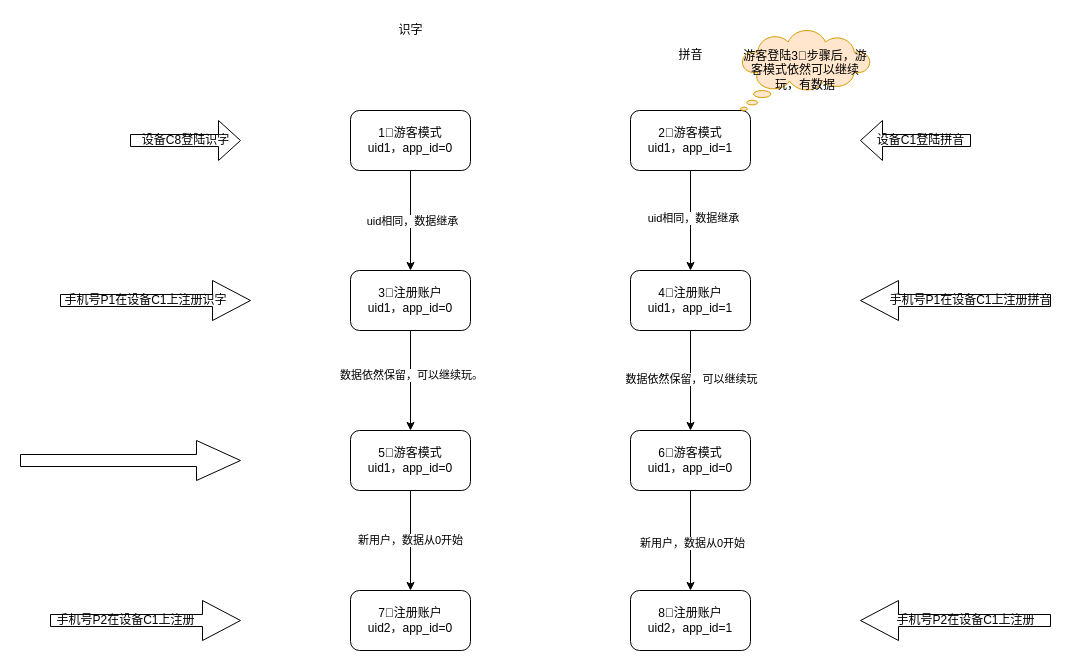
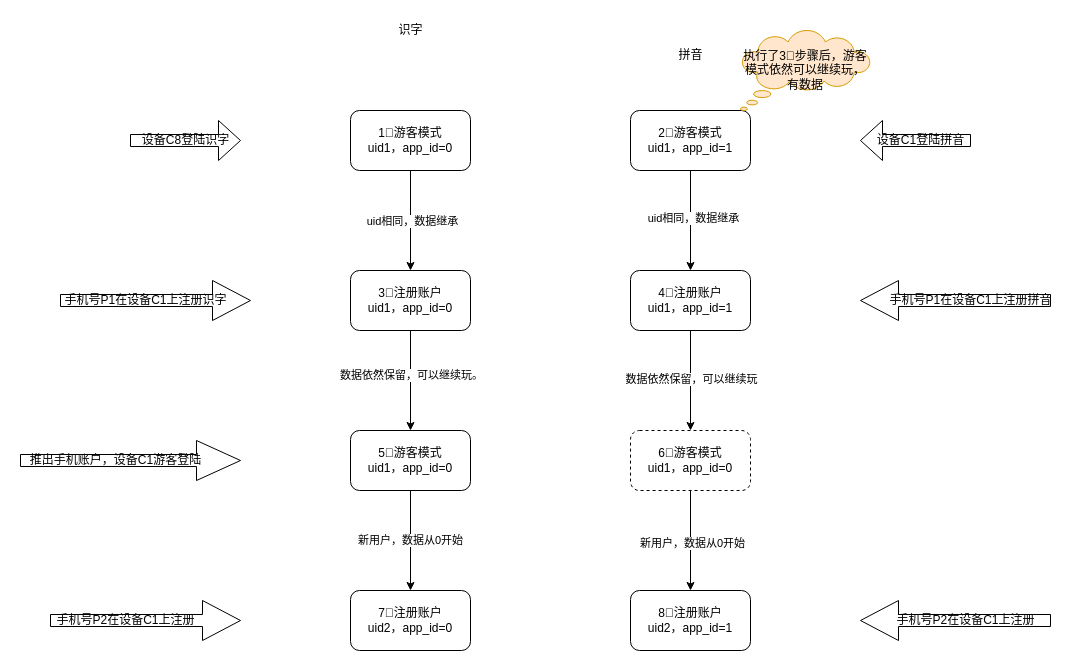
- <mxCell id="23" value="游客登陆3⃣️步骤后，游客模式依然可以继续玩，有数据" style="whiteSpace=wrap;html=1;shape=mxgraph.basic.cloud_callout;fillColor=#ffe6cc;strokeColor=#d79b00;" vertex="1" parent="1"><mxGeometry x="740" y="30" width="130" height="80" as="geometry" /></mxCell>
+ <mxCell id="23" value="执行了3⃣️步骤后，游客模式依然可以继续玩，有数据" style="whiteSpace=wrap;html=1;shape=mxgraph.basic.cloud_callout;fillColor=#ffe6cc;strokeColor=#d79b00;" vertex="1" parent="1"><mxGeometry x="740" y="30" width="130" height="80" as="geometry" /></mxCell>
+ <mxCell id="26" value="推出手机账户，设备C1游客登陆" style="text;html=1;align=center;verticalAlign=middle;resizable=0;points=[];autosize=1;strokeColor=none;" vertex="1" parent="1"><mxGeometry x="20" y="450" width="190" height="20" as="geometry" /></mxCell>
- <mxCell id="31" value="6⃣️游客模式&lt;br&gt;uid1，app_id=0" style="rounded=1;whiteSpace=wrap;html=1;" vertex="1" parent="1"><mxGeometry x="630" y="430" width="120" height="60" as="geometry" /></mxCell>
+ <mxCell id="31" value="6⃣️游客模式&lt;br&gt;uid1，app_id=0" style="rounded=1;whiteSpace=wrap;html=1;dashed=1;" vertex="1" parent="1"><mxGeometry x="630" y="430" width="120" height="60" as="geometry" /></mxCell>
